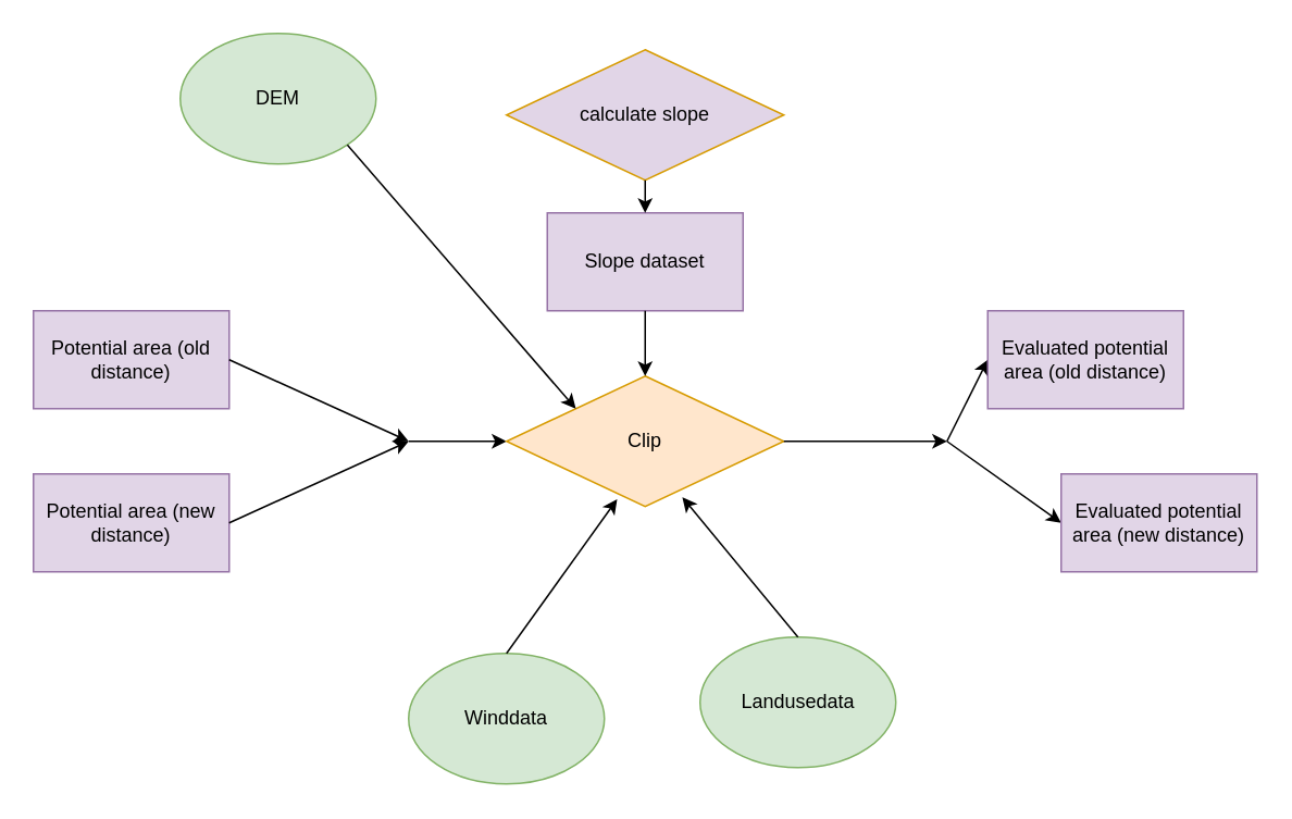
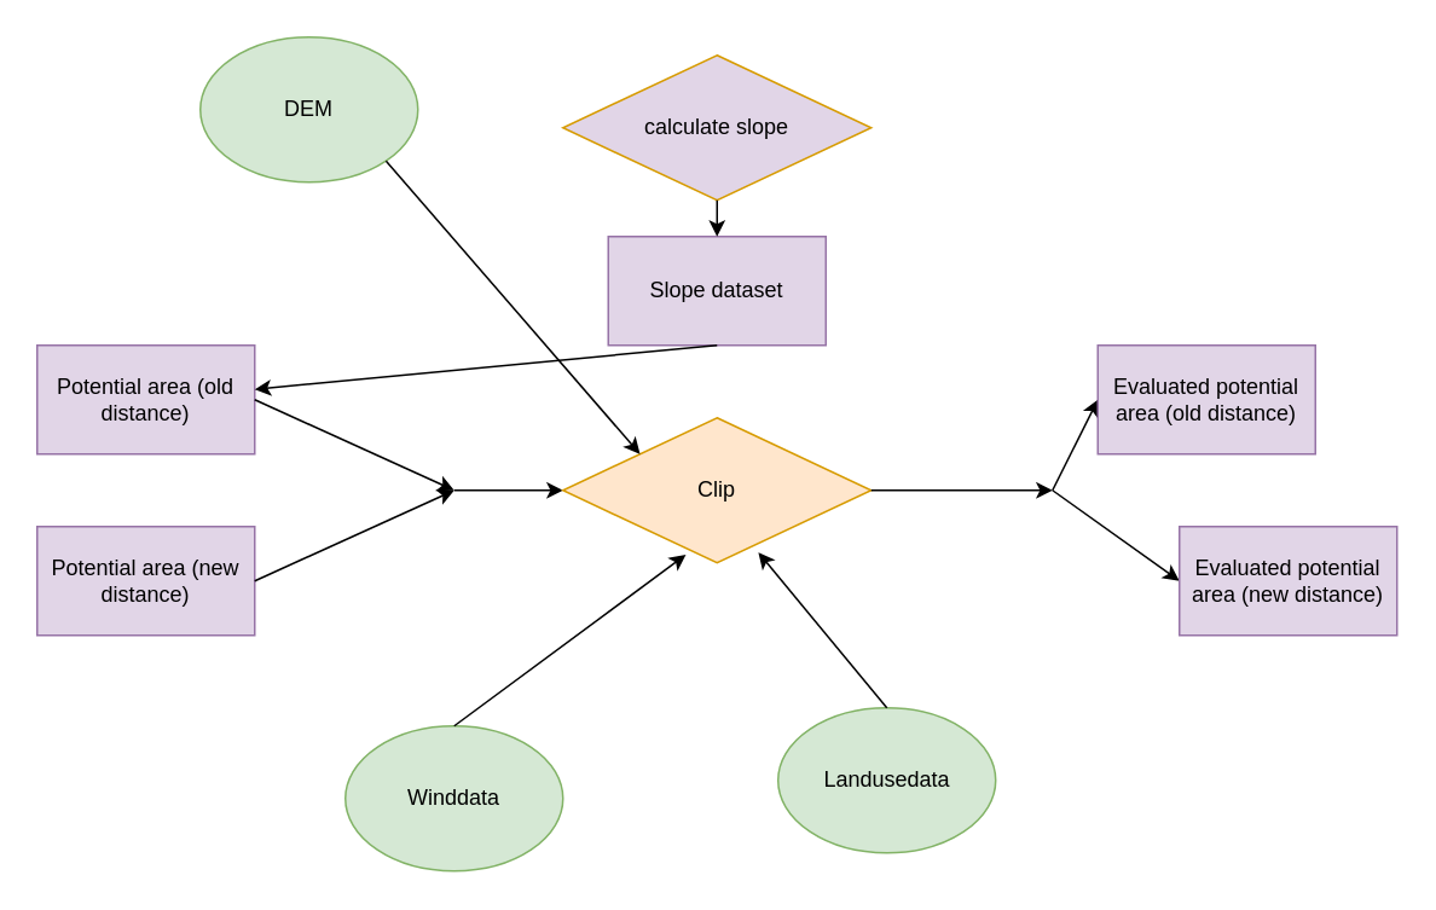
- <mxCell id="12" value="" style="endArrow=classic;html=1;exitX=0.5;exitY=1;exitDx=0;exitDy=0;entryX=0.5;entryY=0;entryDx=0;entryDy=0;" parent="1" source="10" target="8" edge="1"><mxGeometry width="50" height="50" relative="1" as="geometry"><mxPoint x="490" y="210" as="sourcePoint" /><mxPoint x="490" y="230" as="targetPoint" /></mxGeometry></mxCell>
+ <mxCell id="12" value="" style="endArrow=classic;html=1;exitX=0.5;exitY=1;exitDx=0;exitDy=0;" parent="1" source="10" target="3" edge="1"><mxGeometry width="50" height="50" relative="1" as="geometry"><mxPoint x="490" y="210" as="sourcePoint" /><mxPoint x="490" y="230" as="targetPoint" /></mxGeometry></mxCell>
- <mxCell id="13" value="Winddata" style="ellipse;whiteSpace=wrap;html=1;fillColor=#d5e8d4;strokeColor=#82b366;" parent="1" vertex="1"><mxGeometry x="250" y="400" width="120" height="80" as="geometry" /></mxCell>
+ <mxCell id="13" value="Winddata" style="ellipse;whiteSpace=wrap;html=1;fillColor=#d5e8d4;strokeColor=#82b366;" parent="1" vertex="1"><mxGeometry x="190" y="400" width="120" height="80" as="geometry" /></mxCell>
